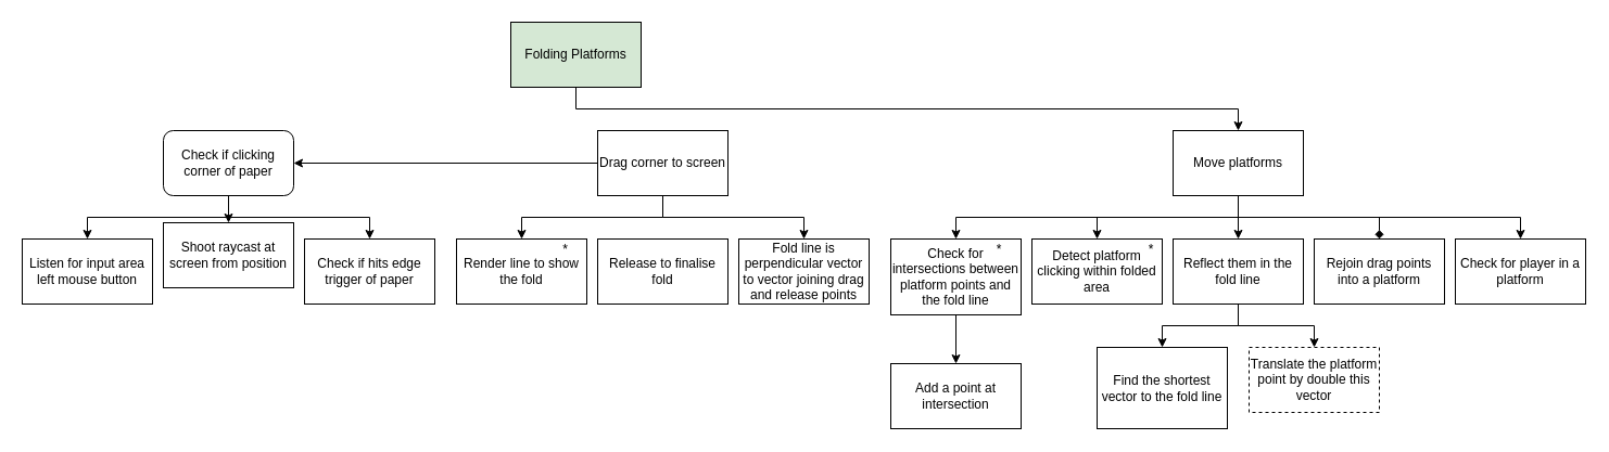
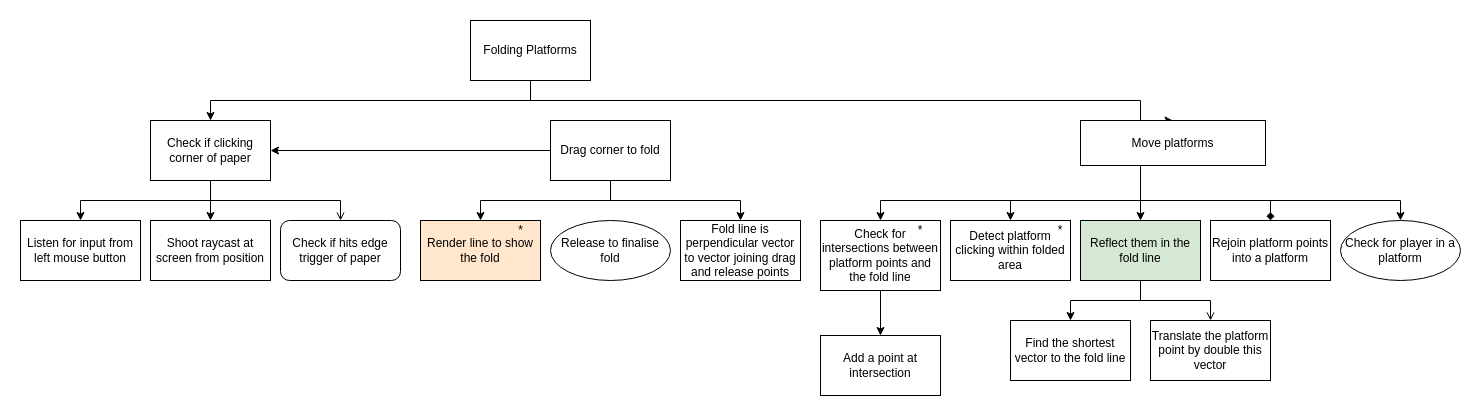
- <mxCell id="4" value="Folding Platforms" style="rounded=0;whiteSpace=wrap;html=1;fillColor=#d5e8d4;" parent="1" vertex="1"><mxGeometry x="470" y="20" width="120" height="60" as="geometry" /></mxCell>
+ <mxCell id="4" value="Folding Platforms" style="rounded=0;whiteSpace=wrap;html=1;" parent="1" vertex="1"><mxGeometry x="470" y="20" width="120" height="60" as="geometry" /></mxCell>
+ <mxCell id="2" value="" style="edgeStyle=orthogonalEdgeStyle;rounded=0;orthogonalLoop=1;jettySize=auto;html=1;entryX=0.5;entryY=0;entryDx=0;entryDy=0;" parent="1" source="4" target="8" edge="1"><mxGeometry relative="1" as="geometry"><Array as="points"><mxPoint x="530" y="100" /><mxPoint x="210" y="100" /></Array></mxGeometry></mxCell>
- <mxCell id="8" value="Check if clicking corner of paper" style="whiteSpace=wrap;html=1;rounded=1;" parent="1" vertex="1"><mxGeometry x="150" y="120" width="120" height="60" as="geometry" /></mxCell>
+ <mxCell id="8" value="Check if clicking corner of paper" style="whiteSpace=wrap;html=1;rounded=0;" parent="1" vertex="1"><mxGeometry x="150" y="120" width="120" height="60" as="geometry" /></mxCell>
- <mxCell id="15" value="Drag corner to screen" style="whiteSpace=wrap;html=1;rounded=0;" parent="1" vertex="1"><mxGeometry x="550" y="120" width="120" height="60" as="geometry" /></mxCell>
+ <mxCell id="15" value="Drag corner to fold" style="whiteSpace=wrap;html=1;rounded=0;" parent="1" vertex="1"><mxGeometry x="550" y="120" width="120" height="60" as="geometry" /></mxCell>
- <mxCell id="23" value="Move platforms" style="whiteSpace=wrap;html=1;rounded=0;" parent="1" vertex="1"><mxGeometry x="1080" y="120" width="120" height="60" as="geometry" /></mxCell>
+ <mxCell id="23" value="Move platforms" style="whiteSpace=wrap;html=1;rounded=0;" parent="1" vertex="1"><mxGeometry x="1080" y="120" width="185" height="45" as="geometry" /></mxCell>
- <mxCell id="7" value="" style="edgeStyle=orthogonalEdgeStyle;rounded=0;orthogonalLoop=1;jettySize=auto;html=1;" parent="1" source="8" target="11" edge="1"><mxGeometry relative="1" as="geometry"><Array as="points"><mxPoint x="210" y="200" /><mxPoint x="340" y="200" /></Array></mxGeometry></mxCell>
+ <mxCell id="7" value="" style="edgeStyle=orthogonalEdgeStyle;rounded=0;orthogonalLoop=1;jettySize=auto;html=1;endArrow=open;" parent="1" source="8" target="11" edge="1"><mxGeometry relative="1" as="geometry"><Array as="points"><mxPoint x="210" y="200" /><mxPoint x="340" y="200" /></Array></mxGeometry></mxCell>
- <mxCell id="10" value="Shoot raycast at screen from position" style="whiteSpace=wrap;html=1;rounded=0;" parent="1" vertex="1"><mxGeometry x="150" y="205" width="120" height="60" as="geometry" /></mxCell>
+ <mxCell id="10" value="Shoot raycast at screen from position" style="whiteSpace=wrap;html=1;rounded=0;" parent="1" vertex="1"><mxGeometry x="150" y="220" width="120" height="60" as="geometry" /></mxCell>
- <mxCell id="9" value="Listen for input area left mouse button" style="whiteSpace=wrap;html=1;rounded=0;" parent="1" vertex="1"><mxGeometry x="20" y="220" width="120" height="60" as="geometry" /></mxCell>
+ <mxCell id="9" value="Listen for input from left mouse button" style="whiteSpace=wrap;html=1;rounded=0;" parent="1" vertex="1"><mxGeometry x="20" y="220" width="120" height="60" as="geometry" /></mxCell>
- <mxCell id="11" value="Check if hits edge trigger of paper" style="whiteSpace=wrap;html=1;rounded=0;" parent="1" vertex="1"><mxGeometry x="280" y="220" width="120" height="60" as="geometry" /></mxCell>
+ <mxCell id="11" value="Check if hits edge trigger of paper" style="whiteSpace=wrap;html=1;rounded=1;" parent="1" vertex="1"><mxGeometry x="280" y="220" width="120" height="60" as="geometry" /></mxCell>
- <mxCell id="16" value="Render line to show the fold" style="whiteSpace=wrap;html=1;rounded=0;" parent="1" vertex="1"><mxGeometry x="420" y="220" width="120" height="60" as="geometry" /></mxCell>
+ <mxCell id="16" value="Render line to show the fold" style="whiteSpace=wrap;html=1;rounded=0;fillColor=#ffe6cc;" parent="1" vertex="1"><mxGeometry x="420" y="220" width="120" height="60" as="geometry" /></mxCell>
- <mxCell id="17" value="Release to finalise fold" style="whiteSpace=wrap;html=1;rounded=0;" parent="1" vertex="1"><mxGeometry x="550" y="220" width="120" height="60" as="geometry" /></mxCell>
+ <mxCell id="17" value="Release to finalise fold" style="ellipse;whiteSpace=wrap;html=1;" parent="1" vertex="1"><mxGeometry x="550" y="220" width="120" height="60" as="geometry" /></mxCell>
- <mxCell id="27" value="Reflect them in the fold line" style="whiteSpace=wrap;html=1;rounded=0;" parent="1" vertex="1"><mxGeometry x="1080" y="220" width="120" height="60" as="geometry" /></mxCell>
+ <mxCell id="27" value="Reflect them in the fold line" style="whiteSpace=wrap;html=1;rounded=0;fillColor=#d5e8d4;" parent="1" vertex="1"><mxGeometry x="1080" y="220" width="120" height="60" as="geometry" /></mxCell>
- <mxCell id="32" value="Rejoin drag points into a platform" style="whiteSpace=wrap;html=1;rounded=0;" parent="1" vertex="1"><mxGeometry x="1210" y="220" width="120" height="60" as="geometry" /></mxCell>
+ <mxCell id="32" value="Rejoin platform points into a platform" style="whiteSpace=wrap;html=1;rounded=0;" parent="1" vertex="1"><mxGeometry x="1210" y="220" width="120" height="60" as="geometry" /></mxCell>
- <mxCell id="38" value="Check for player in a platform" style="whiteSpace=wrap;html=1;rounded=0;" parent="1" vertex="1"><mxGeometry x="1340" y="220" width="120" height="60" as="geometry" /></mxCell>
+ <mxCell id="38" value="Check for player in a platform" style="ellipse;whiteSpace=wrap;html=1;" parent="1" vertex="1"><mxGeometry x="1340" y="220" width="120" height="60" as="geometry" /></mxCell>
- <mxCell id="26" value="" style="edgeStyle=orthogonalEdgeStyle;rounded=0;orthogonalLoop=1;jettySize=auto;html=1;" parent="1" source="27" target="31" edge="1"><mxGeometry relative="1" as="geometry" /></mxCell>
+ <mxCell id="26" value="" style="edgeStyle=orthogonalEdgeStyle;rounded=0;orthogonalLoop=1;jettySize=auto;html=1;endArrow=open;" parent="1" source="27" target="31" edge="1"><mxGeometry relative="1" as="geometry" /></mxCell>
- <mxCell id="31" value="Translate the platform point by double this vector" style="whiteSpace=wrap;html=1;rounded=0;dashed=1;" parent="1" vertex="1"><mxGeometry x="1150" y="320" width="120" height="60" as="geometry" /></mxCell>
+ <mxCell id="31" value="Translate the platform point by double this vector" style="whiteSpace=wrap;html=1;rounded=0;" parent="1" vertex="1"><mxGeometry x="1150" y="320" width="120" height="60" as="geometry" /></mxCell>
- <mxCell id="28" value="Find the shortest vector to the fold line" style="whiteSpace=wrap;html=1;rounded=0;" parent="1" vertex="1"><mxGeometry x="1010" y="320" width="120" height="75" as="geometry" /></mxCell>
+ <mxCell id="28" value="Find the shortest vector to the fold line" style="whiteSpace=wrap;html=1;rounded=0;" parent="1" vertex="1"><mxGeometry x="1010" y="320" width="120" height="60" as="geometry" /></mxCell>
